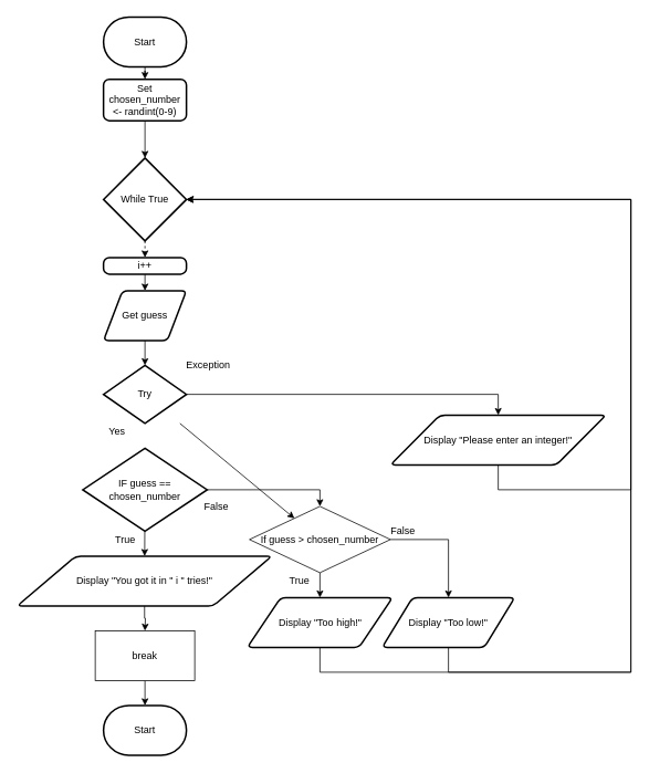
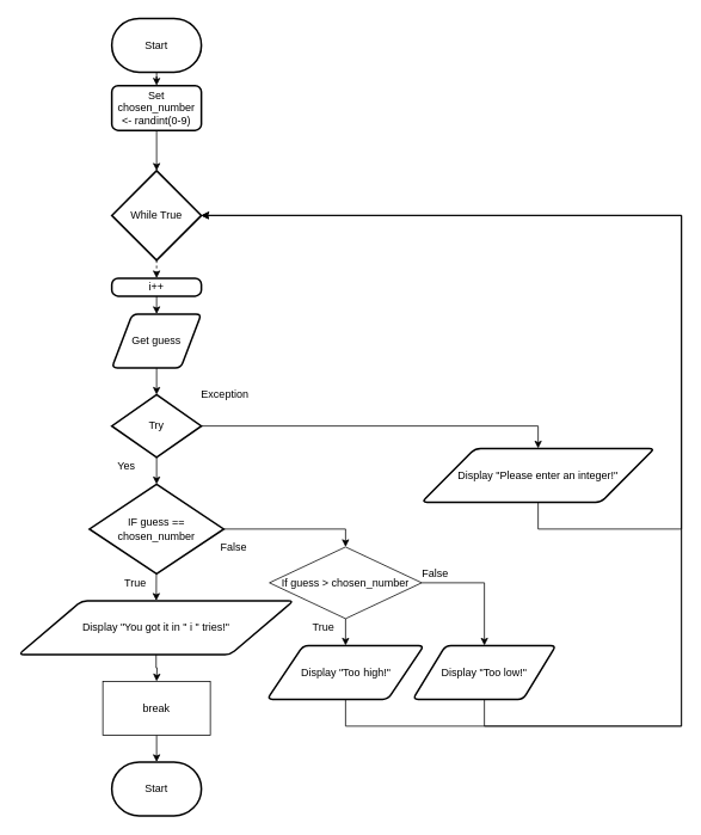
- <mxCell id="13" value="" style="edgeStyle=none;html=1;" parent="1" source="15" target="27" edge="1"><mxGeometry relative="1" as="geometry" /></mxCell>
+ <mxCell id="13" value="" style="edgeStyle=none;html=1;" parent="1" source="15" target="10" edge="1"><mxGeometry relative="1" as="geometry" /></mxCell>
